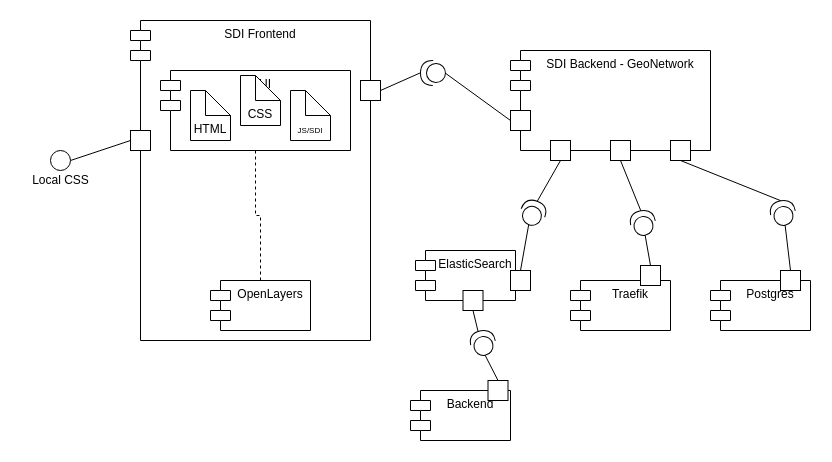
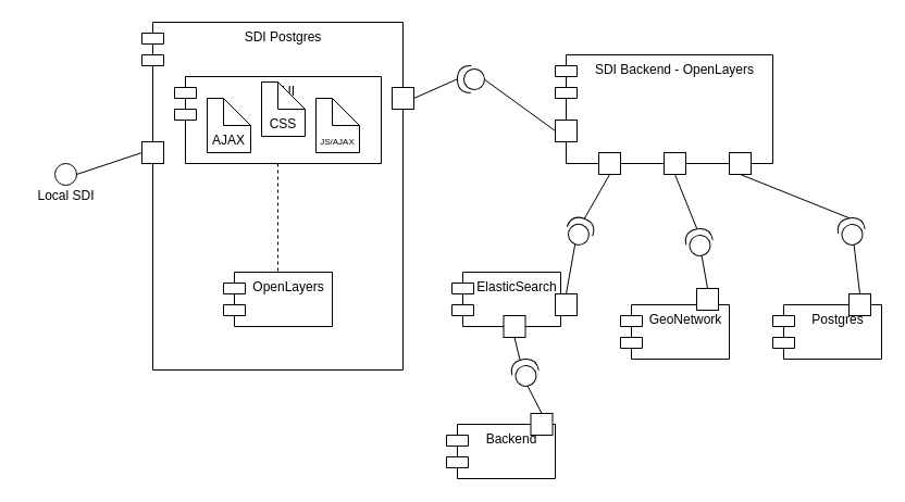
- <mxCell id="8" value="SDI Frontend" style="shape=module;align=left;spacingLeft=20;align=center;verticalAlign=top;whiteSpace=wrap;html=1;" parent="7" vertex="1"><mxGeometry width="240" height="320" as="geometry" /></mxCell>
+ <mxCell id="8" value="SDI Postgres" style="shape=module;align=left;spacingLeft=20;align=center;verticalAlign=top;whiteSpace=wrap;html=1;" parent="7" vertex="1"><mxGeometry width="240" height="320" as="geometry" /></mxCell>
- <mxCell id="2" value="SDI Backend - GeoNetwork" style="shape=module;align=left;spacingLeft=20;align=center;verticalAlign=top;whiteSpace=wrap;html=1;" parent="1" vertex="1"><mxGeometry x="510" y="50" width="200" height="100" as="geometry" /></mxCell>
+ <mxCell id="2" value="SDI Backend - OpenLayers" style="shape=module;align=left;spacingLeft=20;align=center;verticalAlign=top;whiteSpace=wrap;html=1;" parent="1" vertex="1"><mxGeometry x="510" y="50" width="200" height="100" as="geometry" /></mxCell>
- <mxCell id="11" value="HTML" style="shape=note2;boundedLbl=1;whiteSpace=wrap;html=1;size=25;verticalAlign=top;align=center;" parent="9" vertex="1"><mxGeometry x="30" y="20" width="40" height="50" as="geometry" /></mxCell>
+ <mxCell id="11" value="AJAX" style="shape=note2;boundedLbl=1;whiteSpace=wrap;html=1;size=25;verticalAlign=top;align=center;" parent="9" vertex="1"><mxGeometry x="30" y="20" width="40" height="50" as="geometry" /></mxCell>
- <mxCell id="13" value="&lt;font style=&quot;font-size: 8px;&quot;&gt;JS/SDI&lt;/font&gt;" style="shape=note2;boundedLbl=1;whiteSpace=wrap;html=1;size=25;verticalAlign=top;align=center;" parent="9" vertex="1"><mxGeometry x="130" y="20" width="40" height="50" as="geometry" /></mxCell>
+ <mxCell id="13" value="&lt;font style=&quot;font-size: 8px;&quot;&gt;JS/AJAX&lt;/font&gt;" style="shape=note2;boundedLbl=1;whiteSpace=wrap;html=1;size=25;verticalAlign=top;align=center;" parent="9" vertex="1"><mxGeometry x="130" y="20" width="40" height="50" as="geometry" /></mxCell>
- <mxCell id="48" value="Local CSS" style="text;html=1;align=center;verticalAlign=middle;resizable=0;points=[];autosize=1;strokeColor=none;fillColor=none;" vertex="1" parent="1"><mxGeometry x="20" y="165" width="80" height="30" as="geometry" /></mxCell>
+ <mxCell id="48" value="Local SDI" style="text;html=1;align=center;verticalAlign=middle;resizable=0;points=[];autosize=1;strokeColor=none;fillColor=none;" vertex="1" parent="1"><mxGeometry x="20" y="165" width="80" height="30" as="geometry" /></mxCell>
- <mxCell id="39" value="Traefik" style="shape=module;align=left;spacingLeft=20;align=center;verticalAlign=top;whiteSpace=wrap;html=1;" parent="38" vertex="1"><mxGeometry y="15" width="100" height="50" as="geometry" /></mxCell>
+ <mxCell id="39" value="GeoNetwork" style="shape=module;align=left;spacingLeft=20;align=center;verticalAlign=top;whiteSpace=wrap;html=1;" parent="38" vertex="1"><mxGeometry y="15" width="100" height="50" as="geometry" /></mxCell>
- <mxCell id="15" value="OpenLayers" style="shape=module;align=left;spacingLeft=20;align=center;verticalAlign=top;whiteSpace=wrap;html=1;" parent="7" vertex="1"><mxGeometry x="80" y="260" width="100" height="50" as="geometry" /></mxCell>
+ <mxCell id="15" value="OpenLayers" style="shape=module;align=left;spacingLeft=20;align=center;verticalAlign=top;whiteSpace=wrap;html=1;" parent="7" vertex="1"><mxGeometry x="75" y="230" width="100" height="50" as="geometry" /></mxCell>
